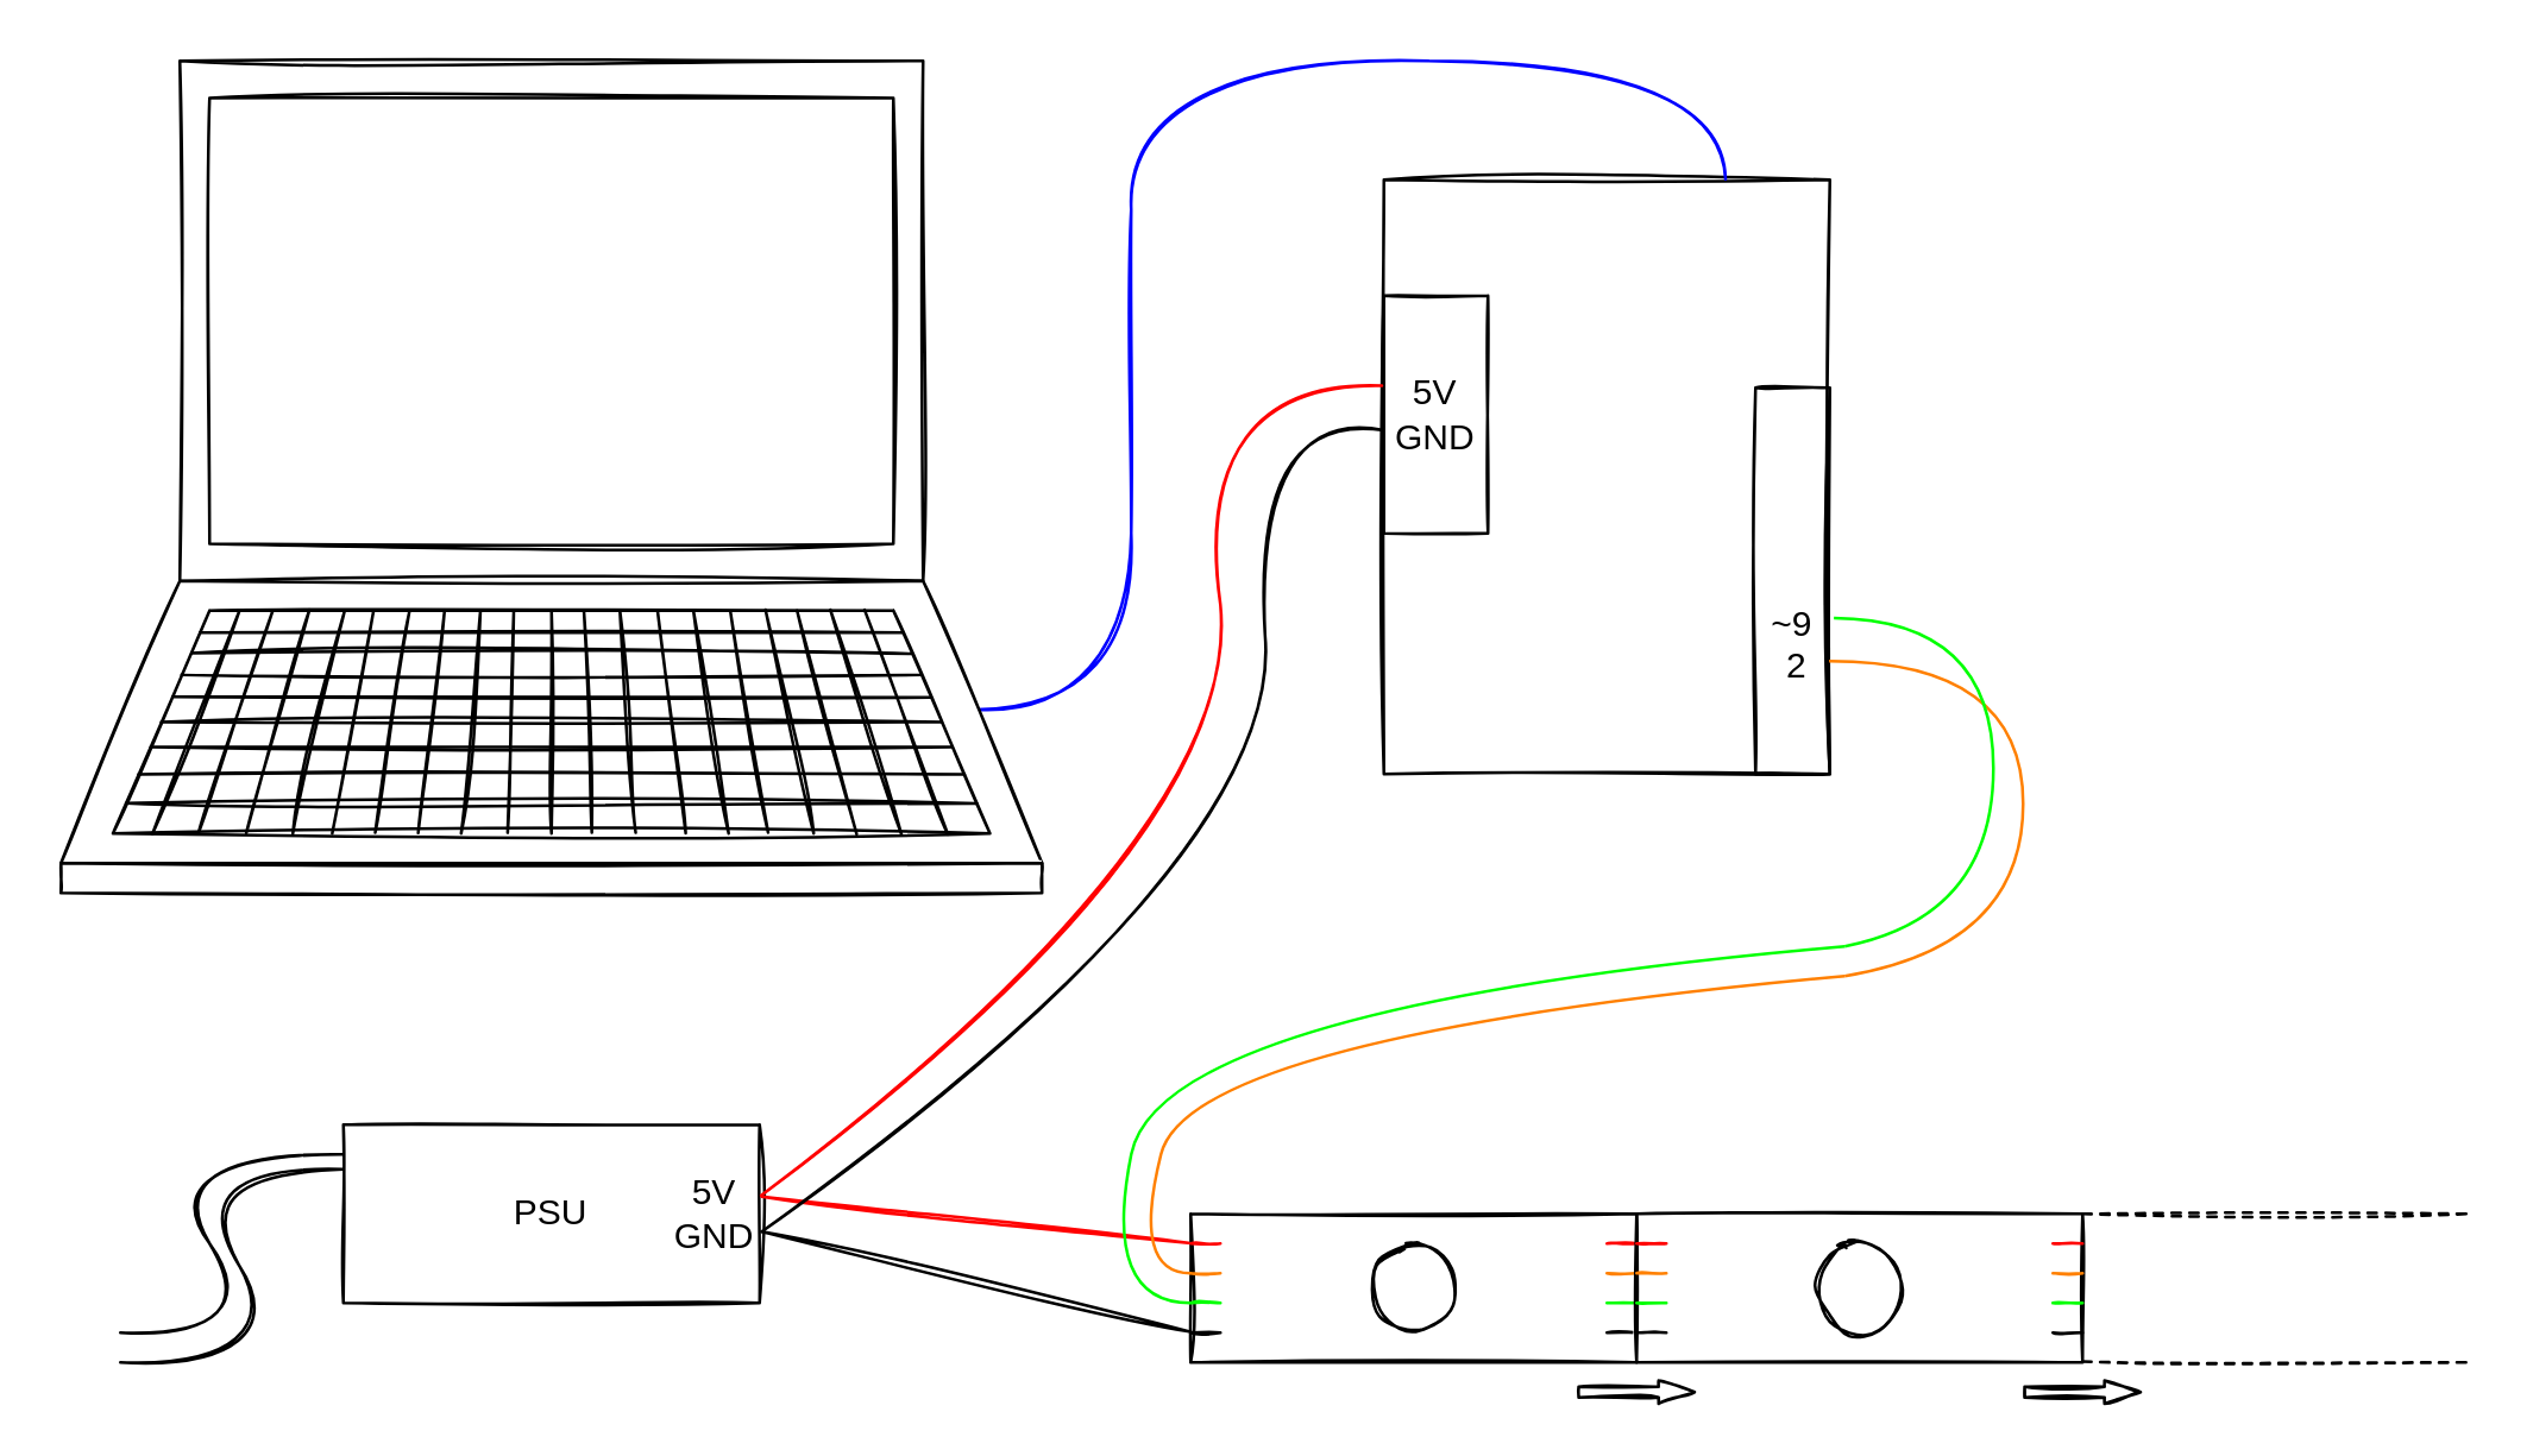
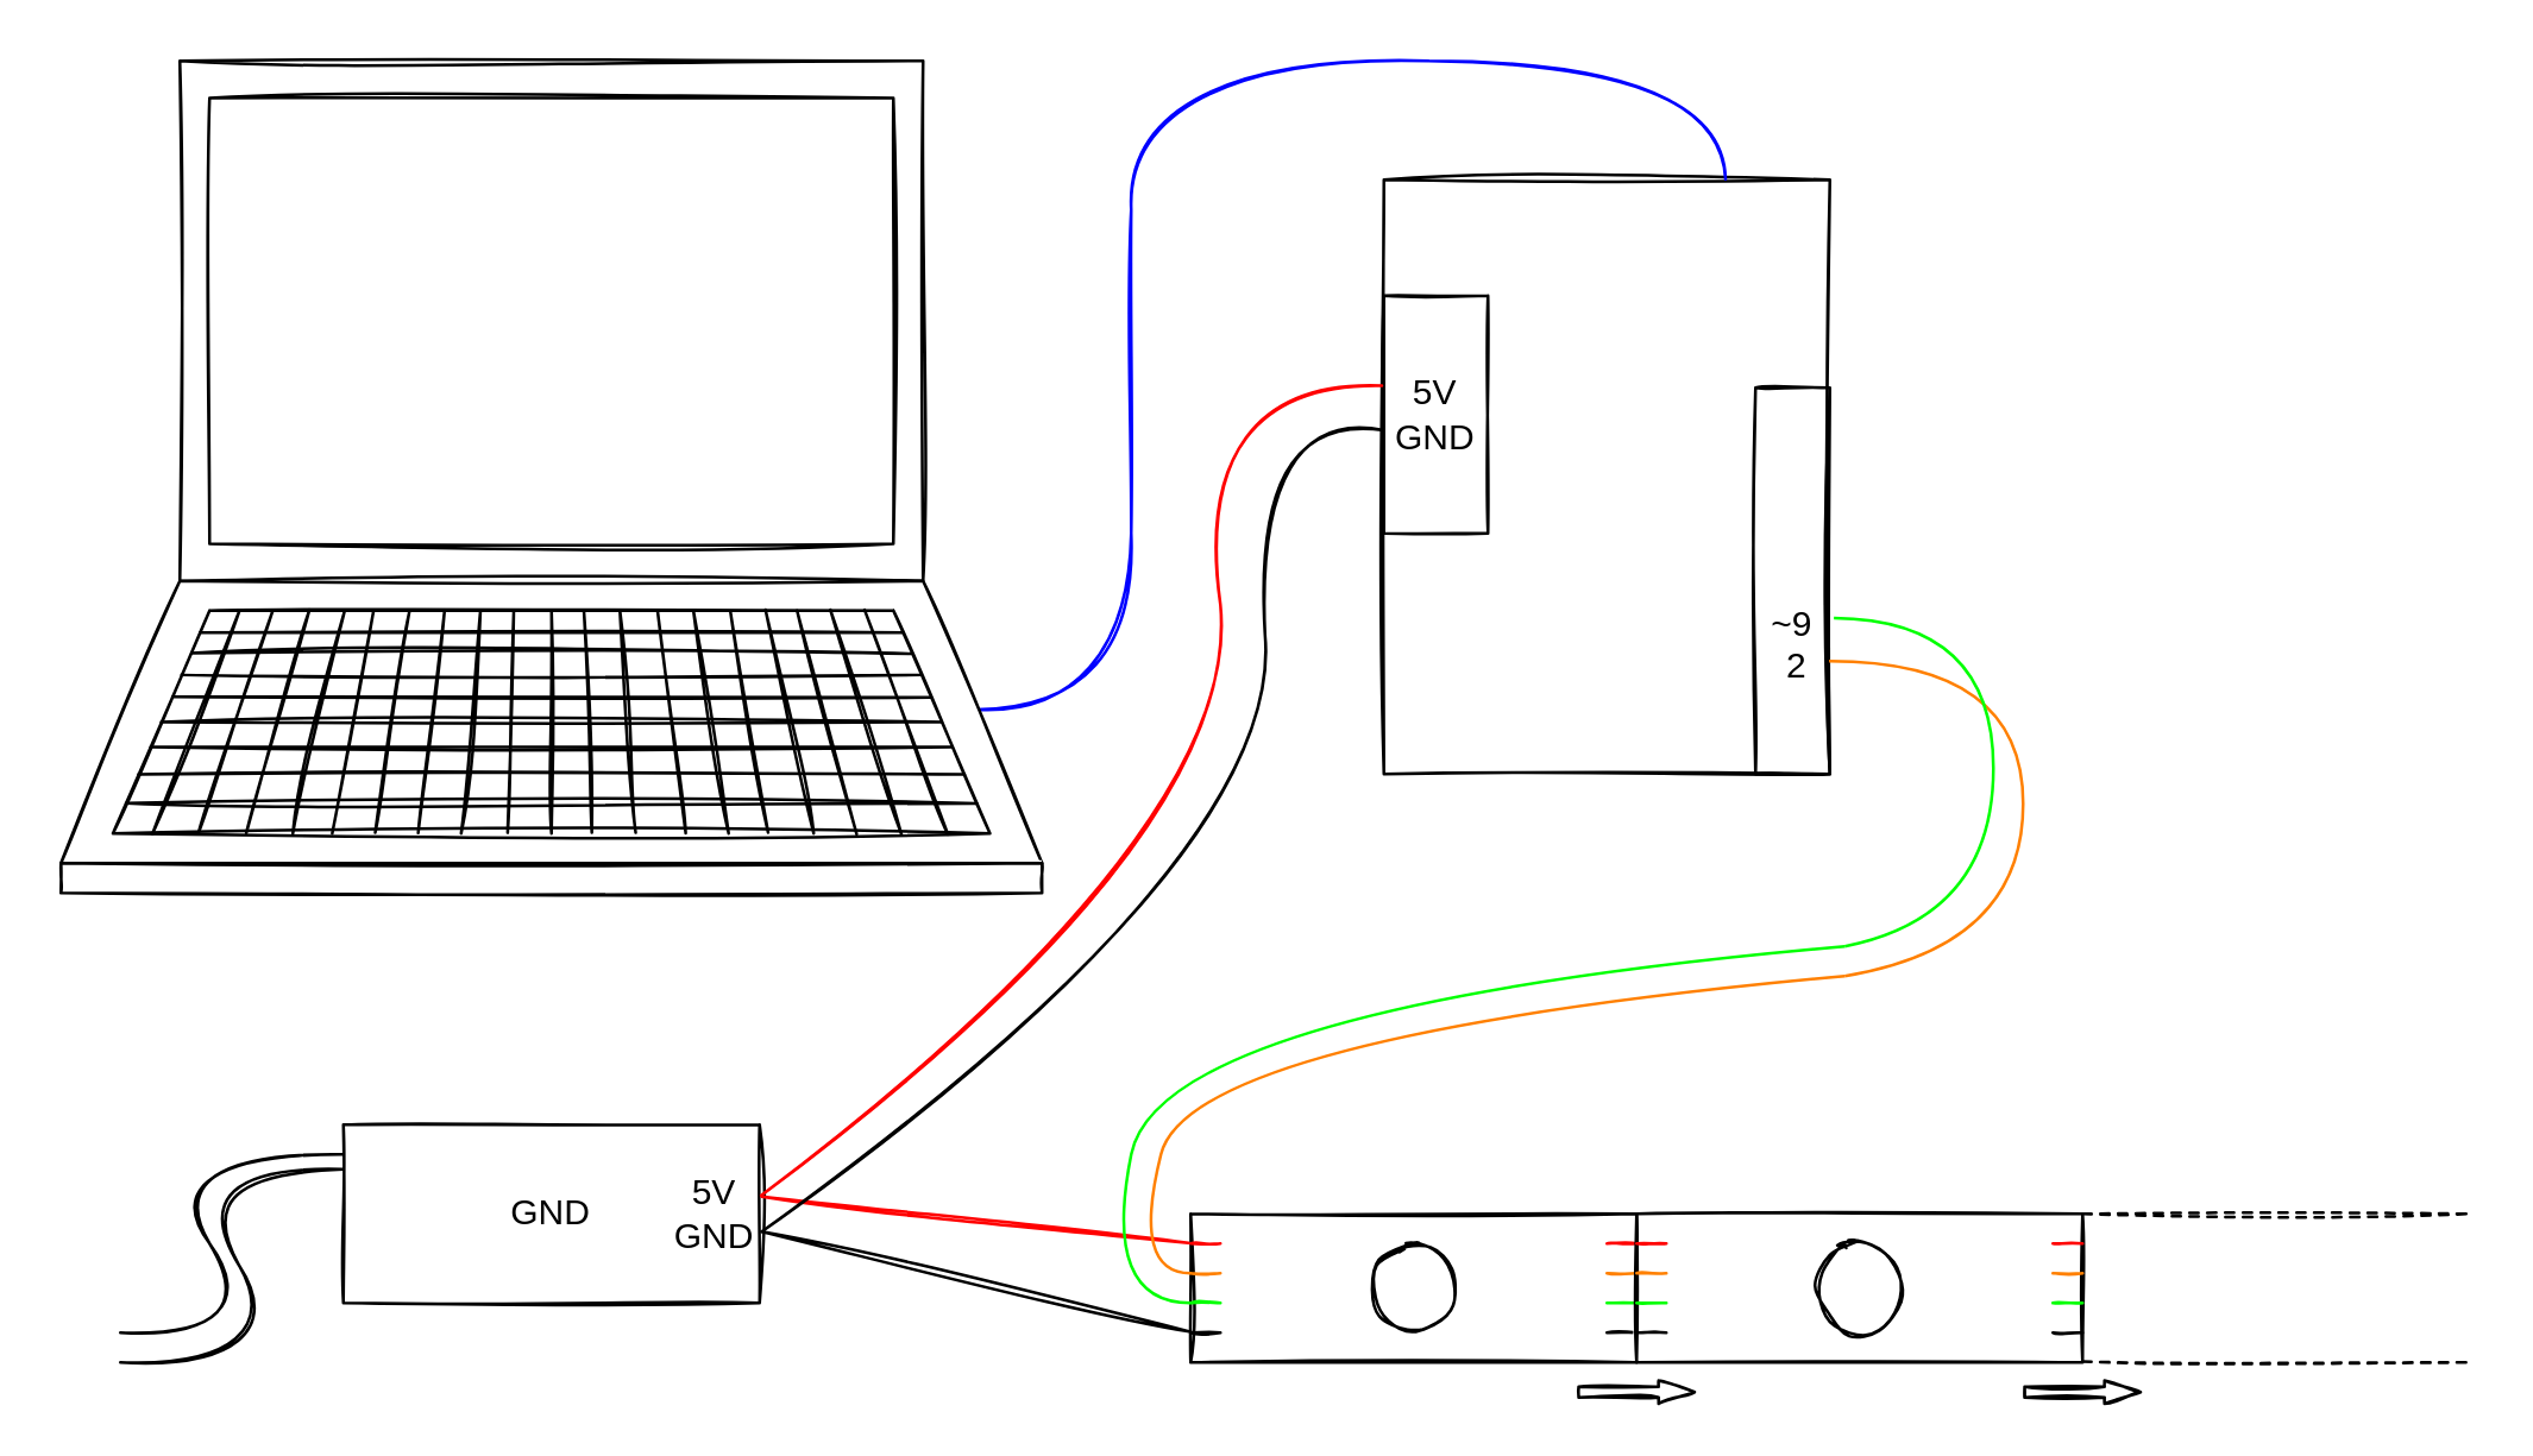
- <mxCell id="38" value="&lt;div&gt;PSU&lt;/div&gt;" style="text;html=1;fillColor=none;align=center;verticalAlign=middle;whiteSpace=wrap;rounded=0;sketch=1;strokeColor=#000000;" vertex="1" parent="1"><mxGeometry x="115" y="378" width="140" height="60" as="geometry" /></mxCell>
+ <mxCell id="38" value="&lt;div&gt;GND&lt;/div&gt;" style="text;html=1;fillColor=none;align=center;verticalAlign=middle;whiteSpace=wrap;rounded=0;sketch=1;strokeColor=#000000;" vertex="1" parent="1"><mxGeometry x="115" y="378" width="140" height="60" as="geometry" /></mxCell>
